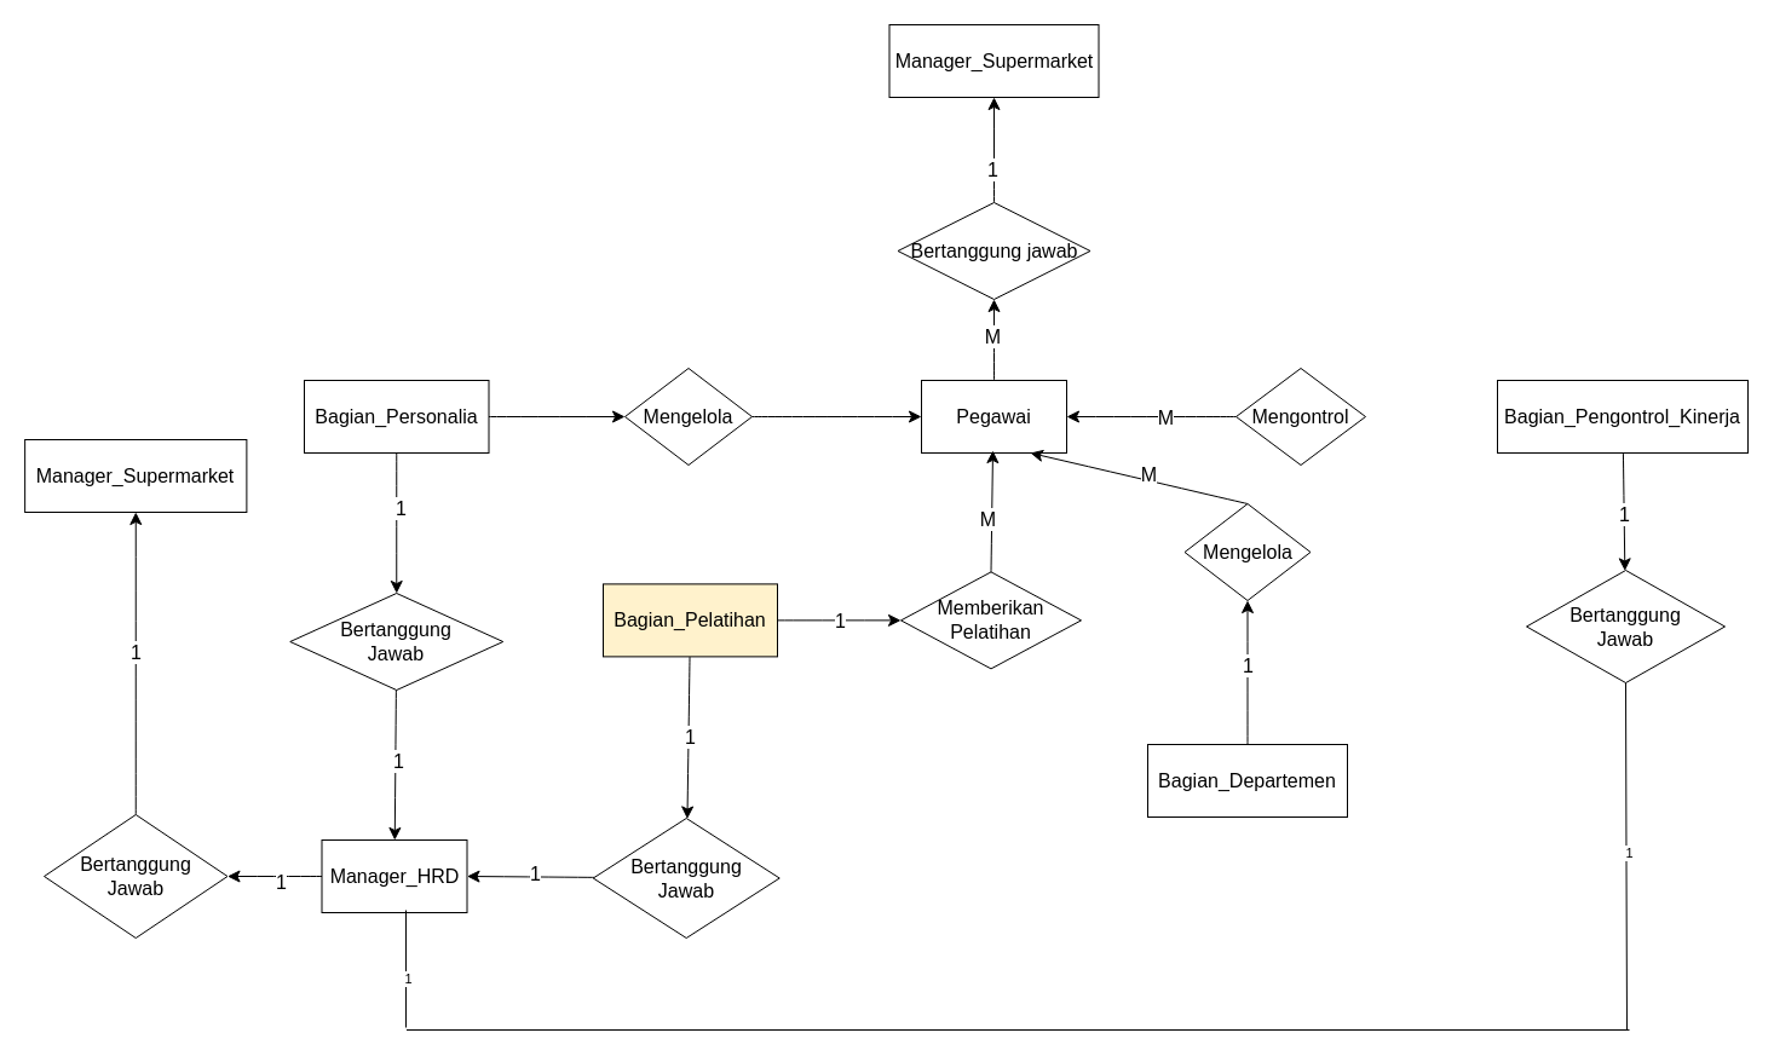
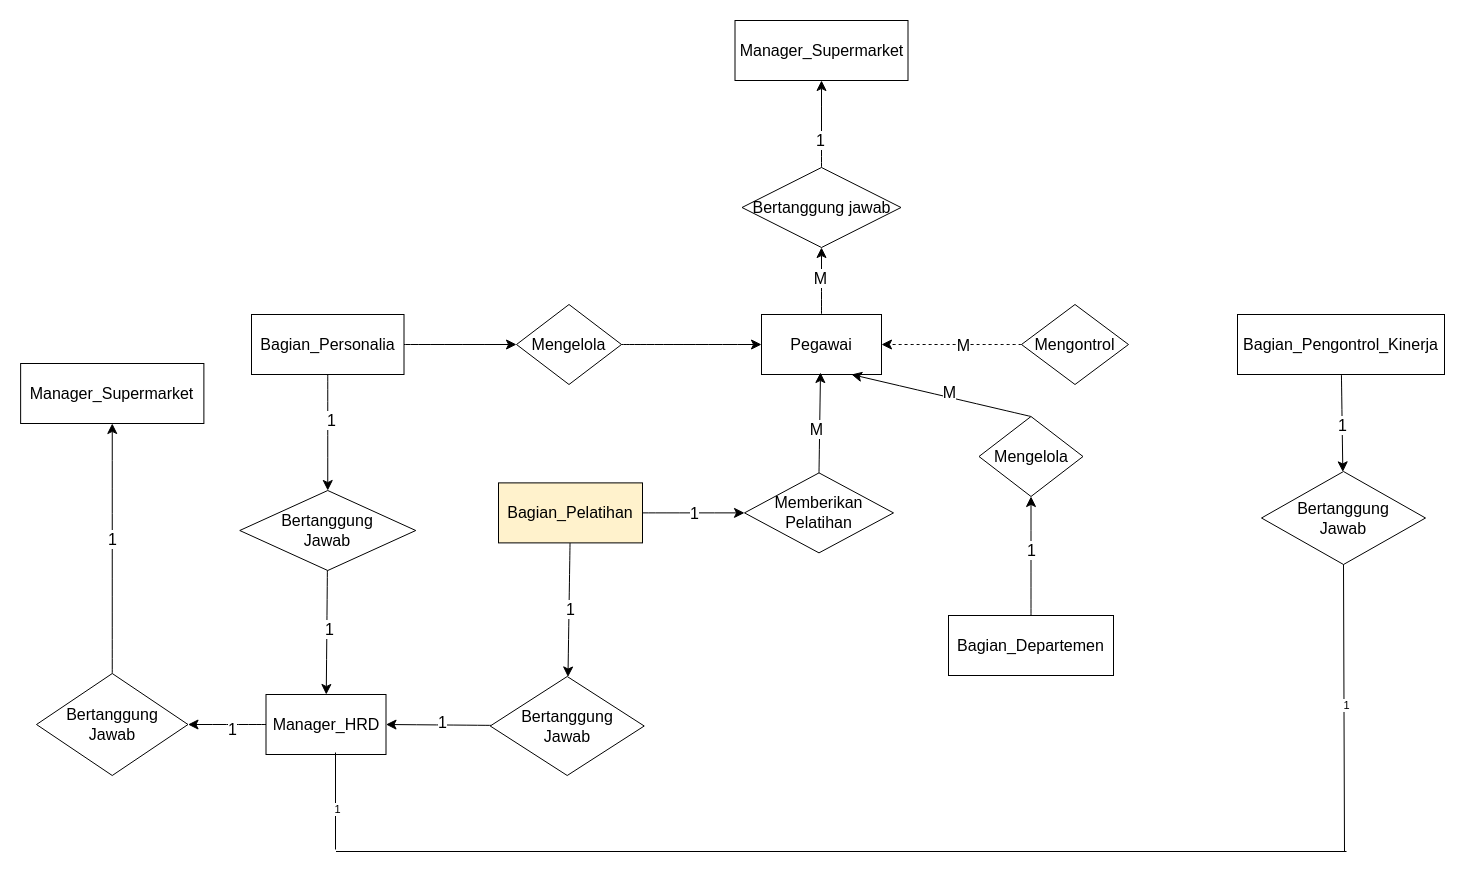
- <mxCell id="23" style="edgeStyle=none;curved=1;rounded=0;orthogonalLoop=1;jettySize=auto;html=1;entryX=1;entryY=0.5;entryDx=0;entryDy=0;fontSize=12;startSize=8;endSize=8;" parent="1" source="25" target="4" edge="1"><mxGeometry relative="1" as="geometry" /></mxCell>
+ <mxCell id="23" style="edgeStyle=none;curved=1;rounded=0;orthogonalLoop=1;jettySize=auto;html=1;entryX=1;entryY=0.5;entryDx=0;entryDy=0;fontSize=12;startSize=8;endSize=8;dashed=1;" parent="1" source="25" target="4" edge="1"><mxGeometry relative="1" as="geometry" /></mxCell>
